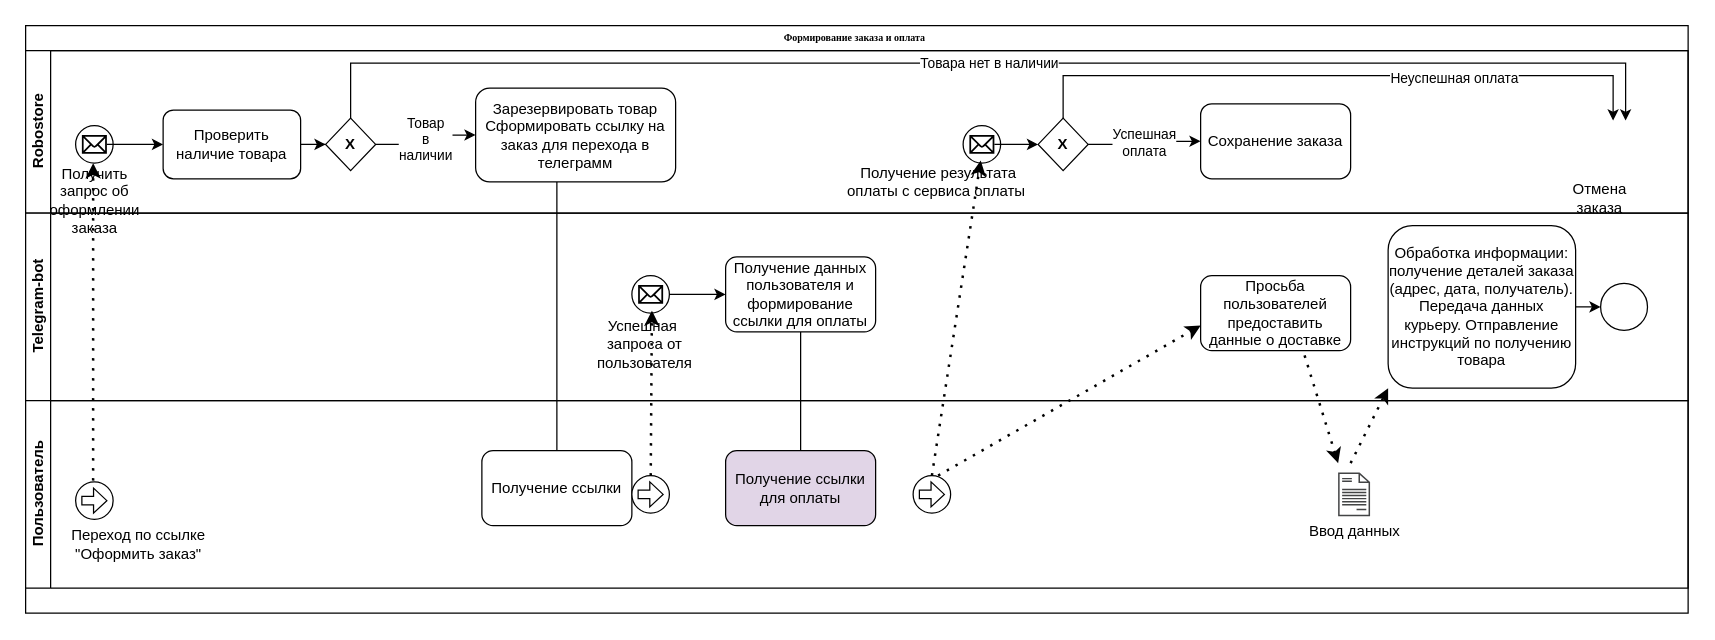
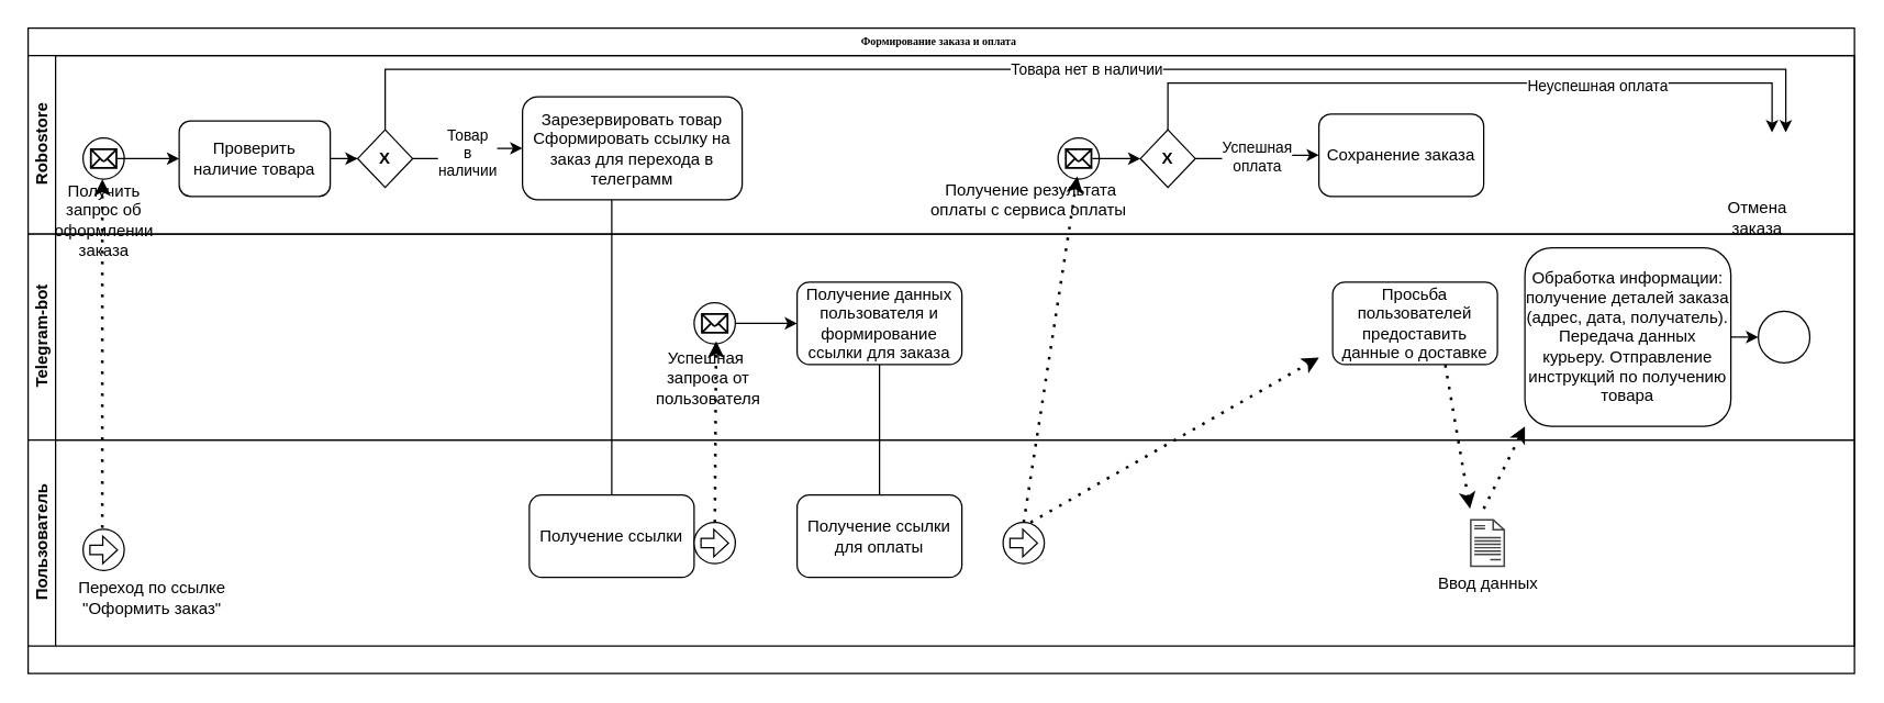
- <mxCell id="31" value="Получение данных пользователя и формирование ссылки для оплаты" style="rounded=1;whiteSpace=wrap;html=1;" parent="28" vertex="1"><mxGeometry x="560" y="35" width="120" height="60" as="geometry" /></mxCell>
+ <mxCell id="31" value="Получение данных пользователя и формирование ссылки для заказа" style="rounded=1;whiteSpace=wrap;html=1;" parent="28" vertex="1"><mxGeometry x="560" y="35" width="120" height="60" as="geometry" /></mxCell>
- <mxCell id="33" value="Просьба пользователей предоставить данные о доставке" style="rounded=1;whiteSpace=wrap;html=1;" parent="28" vertex="1"><mxGeometry x="940" y="50" width="120" height="60" as="geometry" /></mxCell>
+ <mxCell id="33" value="Просьба пользователей предоставить данные о доставке" style="rounded=1;whiteSpace=wrap;html=1;" parent="28" vertex="1"><mxGeometry x="950" y="35" width="120" height="60" as="geometry" /></mxCell>
- <mxCell id="43" value="Получение ссылки для оплаты" style="rounded=1;whiteSpace=wrap;html=1;fillColor=#e1d5e7;" parent="41" vertex="1"><mxGeometry x="560" y="40" width="120" height="60" as="geometry" /></mxCell>
+ <mxCell id="43" value="Получение ссылки для оплаты" style="rounded=1;whiteSpace=wrap;html=1;" parent="41" vertex="1"><mxGeometry x="560" y="40" width="120" height="60" as="geometry" /></mxCell>
